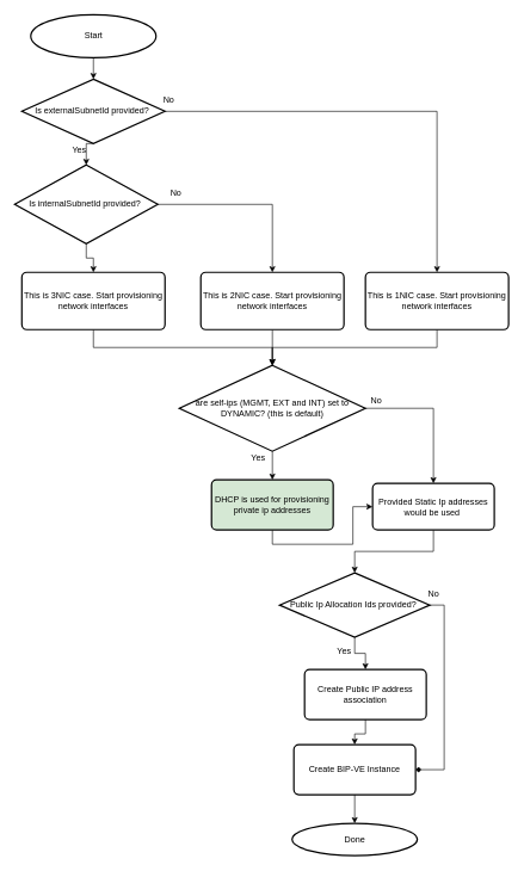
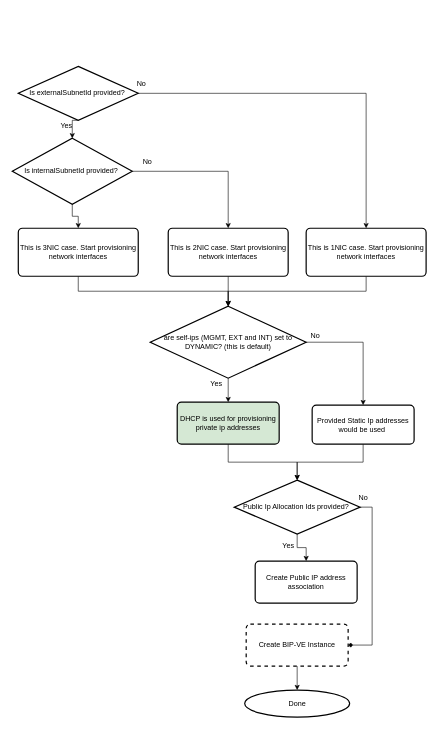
- <mxCell id="3" value="Start" style="strokeWidth=2;html=1;shape=mxgraph.flowchart.start_1;whiteSpace=wrap;" vertex="1" parent="1"><mxGeometry x="42.5" y="20" width="175" height="60" as="geometry" /></mxCell>
- <mxCell id="2" style="edgeStyle=orthogonalEdgeStyle;rounded=0;orthogonalLoop=1;jettySize=auto;html=1;exitX=0.5;exitY=1;exitDx=0;exitDy=0;exitPerimeter=0;entryX=0.5;entryY=0;entryDx=0;entryDy=0;entryPerimeter=0;" edge="1" parent="1" source="3" target="6"><mxGeometry relative="1" as="geometry" /></mxCell>
- <mxCell id="22" style="edgeStyle=orthogonalEdgeStyle;rounded=0;orthogonalLoop=1;jettySize=auto;html=1;exitX=0.5;exitY=1;exitDx=0;exitDy=0;" edge="1" parent="1" source="23" target="26"><mxGeometry relative="1" as="geometry" /></mxCell>
+ <mxCell id="22" style="edgeStyle=orthogonalEdgeStyle;rounded=0;orthogonalLoop=1;jettySize=auto;html=1;exitX=0.5;exitY=1;exitDx=0;exitDy=0;entryX=0.5;entryY=0;entryDx=0;entryDy=0;entryPerimeter=0;" edge="1" parent="1" source="23" target="30"><mxGeometry relative="1" as="geometry" /></mxCell>
- <mxCell id="31" style="edgeStyle=orthogonalEdgeStyle;rounded=0;orthogonalLoop=1;jettySize=auto;html=1;exitX=0.5;exitY=1;exitDx=0;exitDy=0;" edge="1" parent="1" source="32" target="34"><mxGeometry relative="1" as="geometry" /></mxCell>
- <mxCell id="34" value="Create BIP-VE Instance" style="rounded=1;whiteSpace=wrap;html=1;absoluteArcSize=1;arcSize=14;strokeWidth=2;" vertex="1" parent="1"><mxGeometry x="410" y="1040" width="170" height="70" as="geometry" /></mxCell>
+ <mxCell id="34" value="Create BIP-VE Instance" style="rounded=1;whiteSpace=wrap;html=1;absoluteArcSize=1;arcSize=14;strokeWidth=2;dashed=1;" vertex="1" parent="1"><mxGeometry x="410" y="1040" width="170" height="70" as="geometry" /></mxCell>
